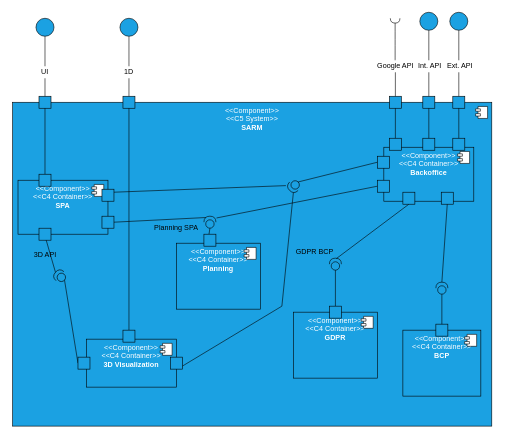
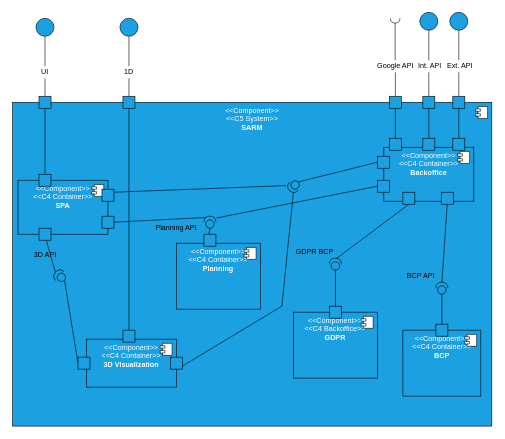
- <mxCell id="60" value="Planning SPA" style="text;html=1;align=center;verticalAlign=middle;whiteSpace=wrap;rounded=0;" vertex="1" parent="1"><mxGeometry x="248" y="370" width="90" height="20" as="geometry" /></mxCell>
+ <mxCell id="60" value="Planning API" style="text;html=1;align=center;verticalAlign=middle;whiteSpace=wrap;rounded=0;" vertex="1" parent="1"><mxGeometry x="248" y="370" width="90" height="20" as="geometry" /></mxCell>
+ <mxCell id="69" value="BCP API" style="text;html=1;align=center;verticalAlign=middle;whiteSpace=wrap;rounded=0;" vertex="1" parent="1"><mxGeometry x="655.75" y="450" width="90" height="20" as="geometry" /></mxCell>
- <mxCell id="51" value="&amp;lt;&amp;lt;Component&amp;gt;&amp;gt;&lt;div&gt;&amp;lt;&amp;lt;C4 Container&lt;span style=&quot;background-color: initial;&quot;&gt;&amp;gt;&amp;gt;&lt;/span&gt;&lt;/div&gt;&lt;div&gt;&lt;b&gt;GDPR&lt;/b&gt;&lt;/div&gt;" style="html=1;dropTarget=0;whiteSpace=wrap;horizontal=1;verticalAlign=top;fillColor=#1ba1e2;fontColor=#ffffff;strokeColor=default;" vertex="1" parent="1"><mxGeometry x="488.25" y="520" width="140" height="110" as="geometry" /></mxCell>
+ <mxCell id="51" value="&amp;lt;&amp;lt;Component&amp;gt;&amp;gt;&lt;div&gt;&amp;lt;&amp;lt;C4 Backoffice&lt;span style=&quot;background-color: initial;&quot;&gt;&amp;gt;&amp;gt;&lt;/span&gt;&lt;/div&gt;&lt;div&gt;&lt;b&gt;GDPR&lt;/b&gt;&lt;/div&gt;" style="html=1;dropTarget=0;whiteSpace=wrap;horizontal=1;verticalAlign=top;fillColor=#1ba1e2;fontColor=#ffffff;strokeColor=default;" vertex="1" parent="1"><mxGeometry x="488.25" y="520" width="140" height="110" as="geometry" /></mxCell>
